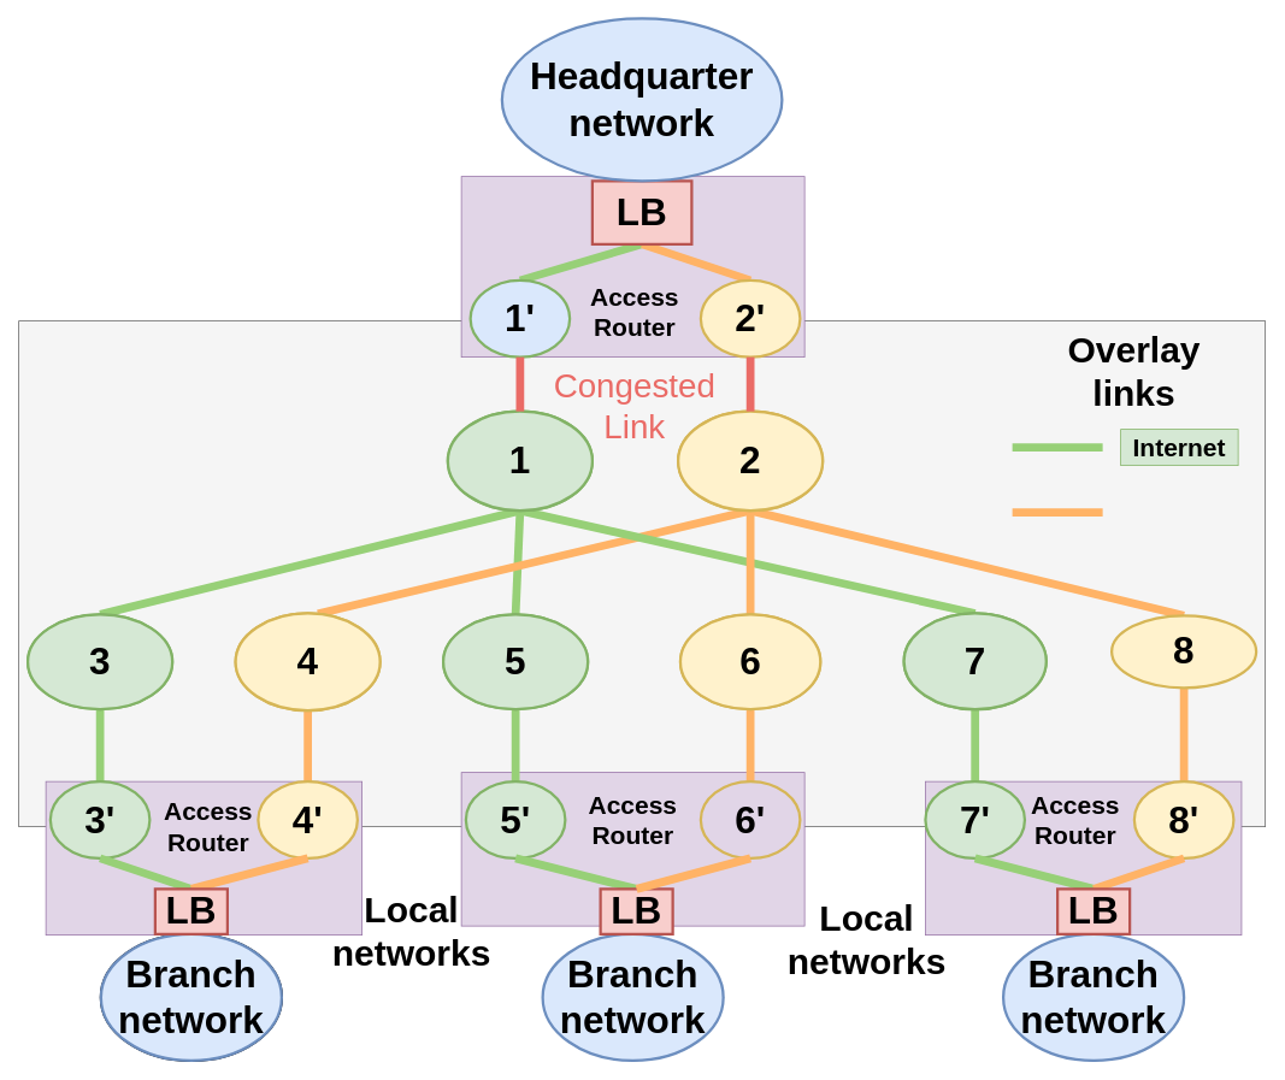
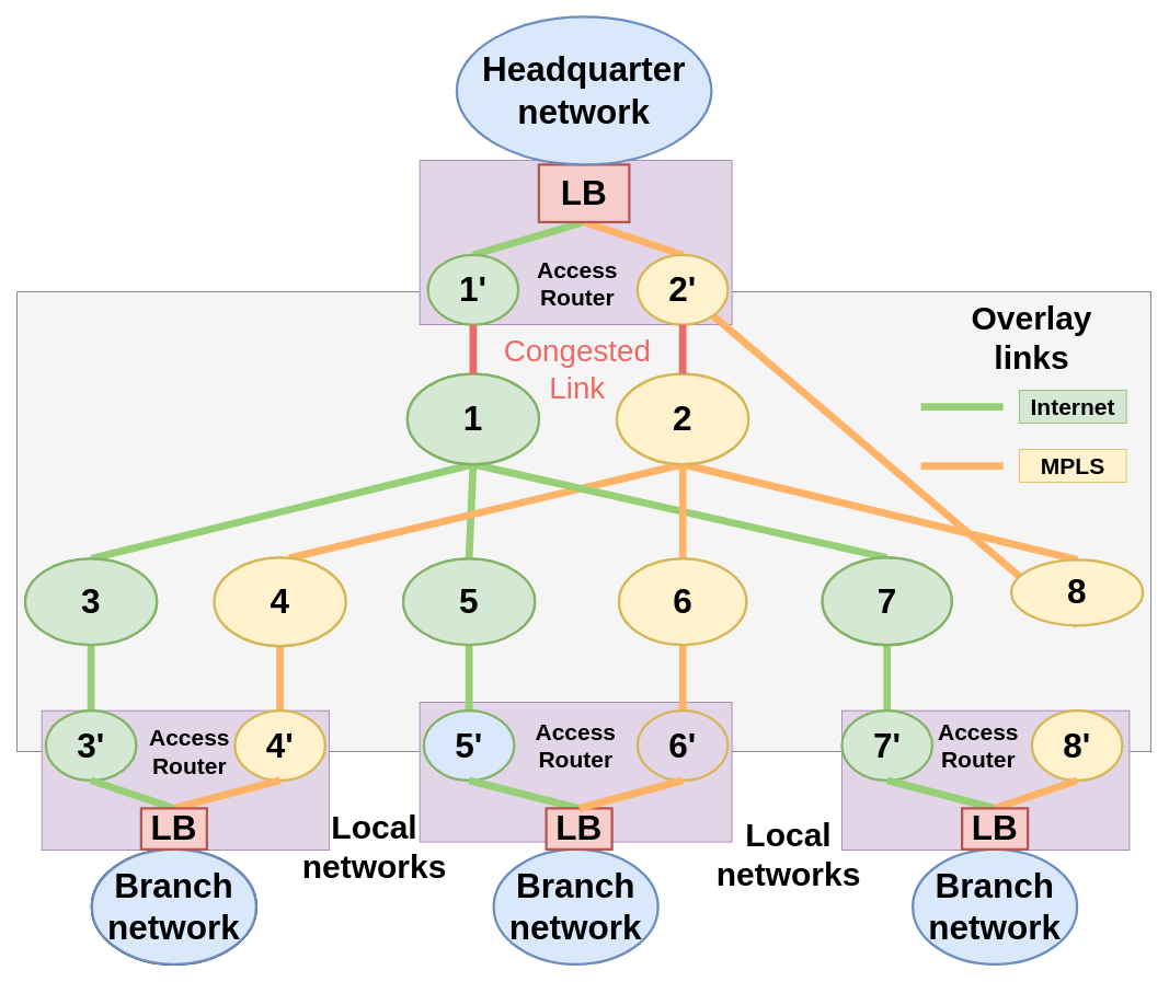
- <mxCell id="64" value="1'" style="ellipse;whiteSpace=wrap;html=1;fontStyle=1;fontSize=42;strokeWidth=3;fillColor=#dae8fc;strokeColor=#82b366;" vertex="1" parent="1"><mxGeometry x="520" y="310" width="110" height="85" as="geometry" /></mxCell>
+ <mxCell id="64" value="1'" style="ellipse;whiteSpace=wrap;html=1;fontStyle=1;fontSize=42;strokeWidth=3;fillColor=#d5e8d4;strokeColor=#82b366;" vertex="1" parent="1"><mxGeometry x="520" y="310" width="110" height="85" as="geometry" /></mxCell>
+ <mxCell id="41" value="MPLS" style="text;html=1;strokeColor=#d6b656;fillColor=#fff2cc;align=center;verticalAlign=middle;whiteSpace=wrap;rounded=0;fontSize=28;fontStyle=1" vertex="1" parent="1"><mxGeometry x="1240" y="547" width="130" height="40" as="geometry" /></mxCell>
- <mxCell id="11" style="rounded=0;orthogonalLoop=1;jettySize=auto;html=1;strokeWidth=9;endArrow=none;endFill=0;strokeColor=#FFB366;exitX=0.5;exitY=1;exitDx=0;exitDy=0;fontSize=42;" edge="1" parent="1" source="34" target="55"><mxGeometry relative="1" as="geometry"><mxPoint x="1311.755" y="757.883" as="sourcePoint" /></mxGeometry></mxCell>
+ <mxCell id="11" style="rounded=0;orthogonalLoop=1;jettySize=auto;html=1;strokeWidth=9;endArrow=none;endFill=0;strokeColor=#FFB366;exitX=0.5;exitY=1;exitDx=0;exitDy=0;fontSize=42;" edge="1" parent="1" source="34" target="65"><mxGeometry relative="1" as="geometry"><mxPoint x="1311.755" y="757.883" as="sourcePoint" /></mxGeometry></mxCell>
- <mxCell id="52" value="5'" style="ellipse;whiteSpace=wrap;html=1;fontStyle=1;fontSize=42;strokeWidth=3;fillColor=#d5e8d4;strokeColor=#82b366;" vertex="1" parent="1"><mxGeometry x="515" y="865" width="110" height="85" as="geometry" /></mxCell>
+ <mxCell id="52" value="5'" style="ellipse;whiteSpace=wrap;html=1;fontStyle=1;fontSize=42;strokeWidth=3;fillColor=#dae8fc;strokeColor=#82b366;" vertex="1" parent="1"><mxGeometry x="515" y="865" width="110" height="85" as="geometry" /></mxCell>
